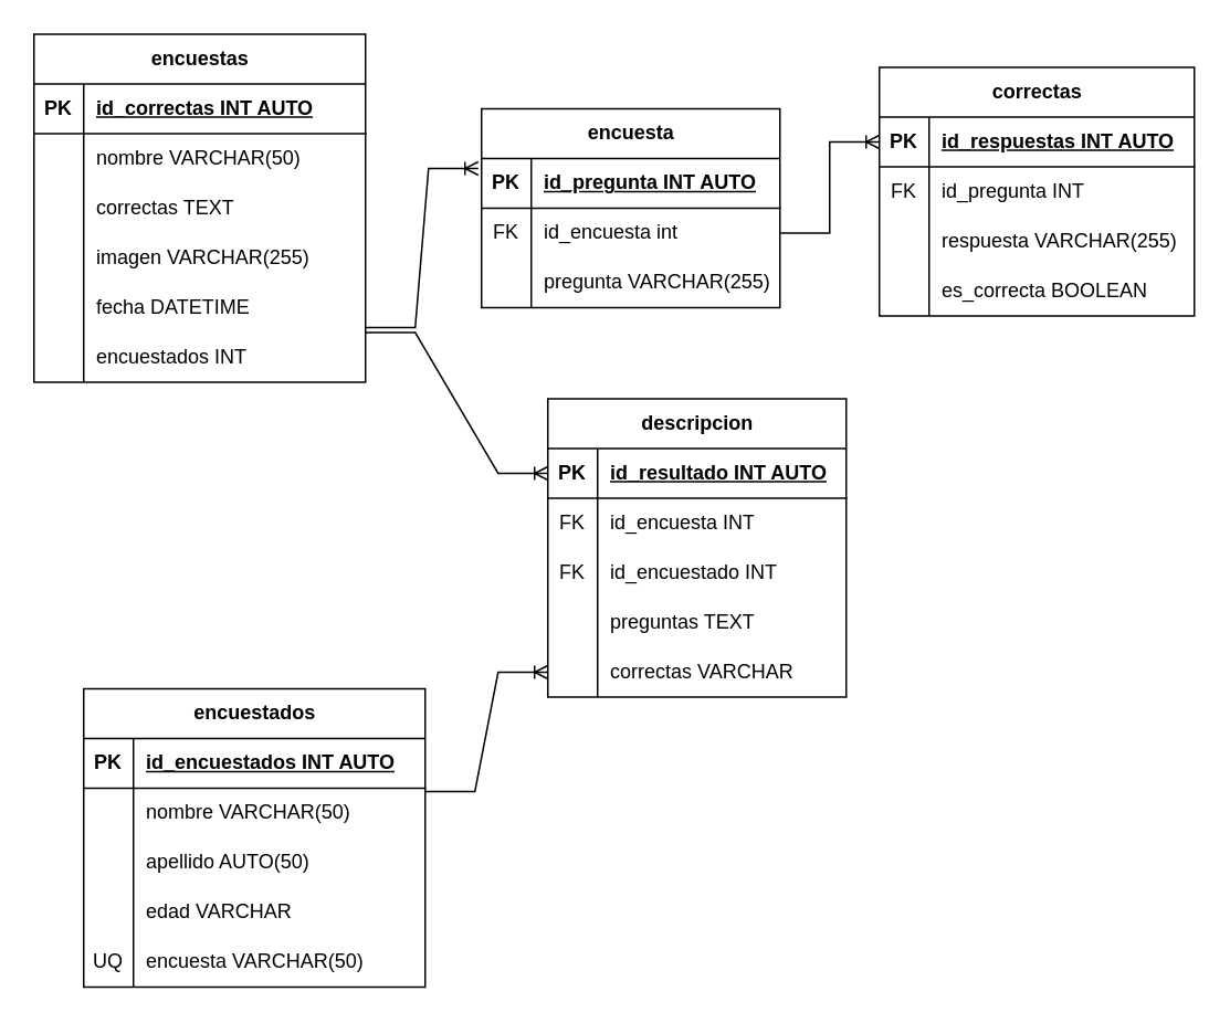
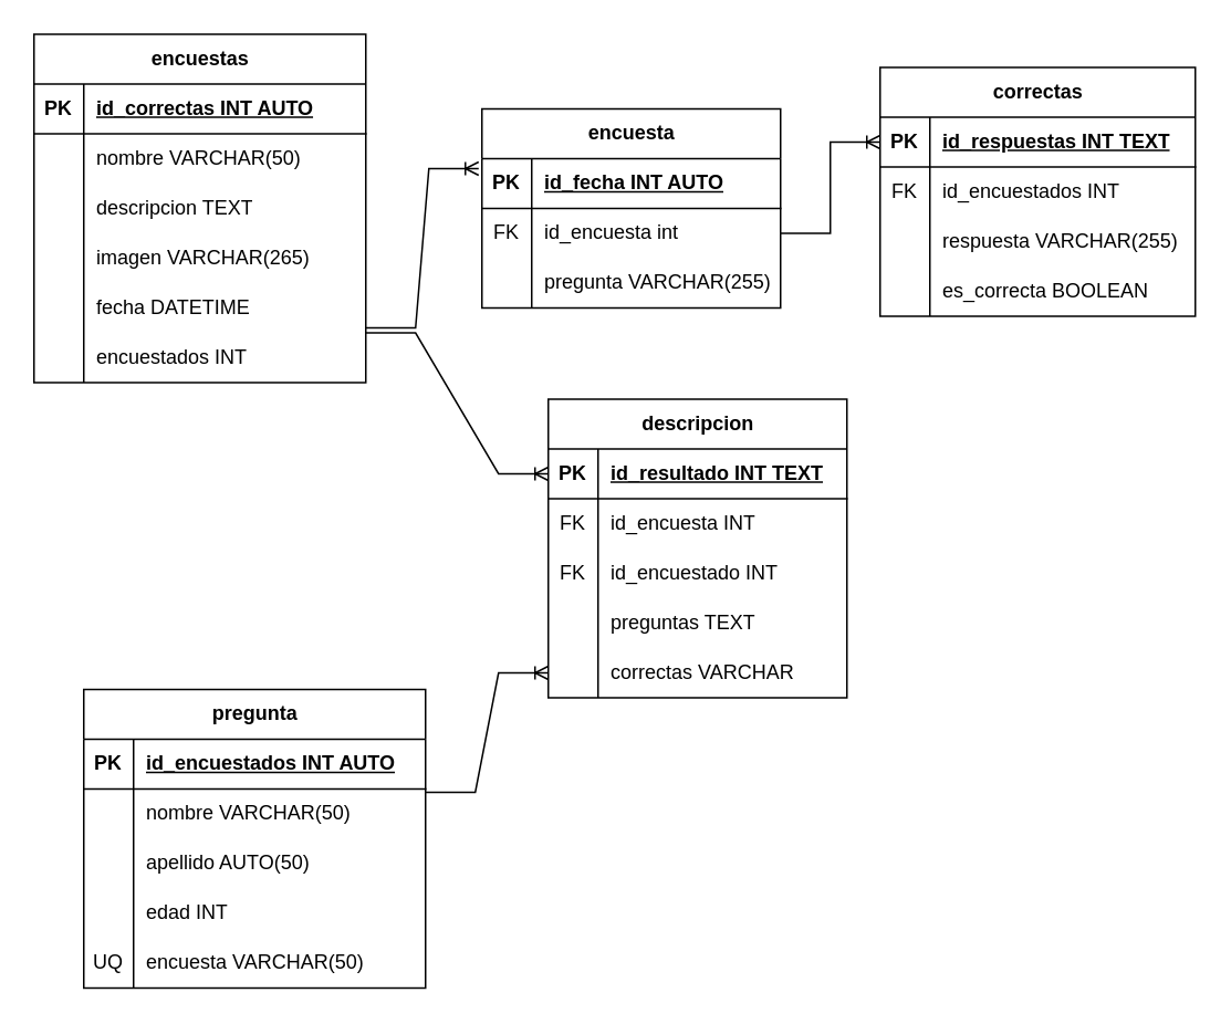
- <mxCell id="34" value="id_respuestas INT AUTO" style="shape=partialRectangle;connectable=0;fillColor=none;top=0;left=0;bottom=0;right=0;align=left;spacingLeft=6;fontStyle=5;overflow=hidden;whiteSpace=wrap;html=1;" vertex="1" parent="32"><mxGeometry x="30" width="160" height="30" as="geometry"><mxRectangle width="160" height="30" as="alternateBounds" /></mxGeometry></mxCell>
+ <mxCell id="34" value="id_respuestas INT TEXT" style="shape=partialRectangle;connectable=0;fillColor=none;top=0;left=0;bottom=0;right=0;align=left;spacingLeft=6;fontStyle=5;overflow=hidden;whiteSpace=wrap;html=1;" vertex="1" parent="32"><mxGeometry x="30" width="160" height="30" as="geometry"><mxRectangle width="160" height="30" as="alternateBounds" /></mxGeometry></mxCell>
- <mxCell id="24" value="id_pregunta INT AUTO" style="shape=partialRectangle;connectable=0;fillColor=none;top=0;left=0;bottom=0;right=0;align=left;spacingLeft=6;fontStyle=5;overflow=hidden;whiteSpace=wrap;html=1;" vertex="1" parent="22"><mxGeometry x="30" width="150" height="30" as="geometry"><mxRectangle width="150" height="30" as="alternateBounds" /></mxGeometry></mxCell>
+ <mxCell id="24" value="id_fecha INT AUTO" style="shape=partialRectangle;connectable=0;fillColor=none;top=0;left=0;bottom=0;right=0;align=left;spacingLeft=6;fontStyle=5;overflow=hidden;whiteSpace=wrap;html=1;" vertex="1" parent="22"><mxGeometry x="30" width="150" height="30" as="geometry"><mxRectangle width="150" height="30" as="alternateBounds" /></mxGeometry></mxCell>
- <mxCell id="37" value="id_pregunta INT" style="shape=partialRectangle;connectable=0;fillColor=none;top=0;left=0;bottom=0;right=0;align=left;spacingLeft=6;overflow=hidden;whiteSpace=wrap;html=1;" vertex="1" parent="35"><mxGeometry x="30" width="160" height="30" as="geometry"><mxRectangle width="160" height="30" as="alternateBounds" /></mxGeometry></mxCell>
+ <mxCell id="37" value="id_encuestados INT" style="shape=partialRectangle;connectable=0;fillColor=none;top=0;left=0;bottom=0;right=0;align=left;spacingLeft=6;overflow=hidden;whiteSpace=wrap;html=1;" vertex="1" parent="35"><mxGeometry x="30" width="160" height="30" as="geometry"><mxRectangle width="160" height="30" as="alternateBounds" /></mxGeometry></mxCell>
- <mxCell id="11" value="correctas TEXT" style="shape=partialRectangle;connectable=0;fillColor=none;top=0;left=0;bottom=0;right=0;align=left;spacingLeft=6;overflow=hidden;whiteSpace=wrap;html=1;" vertex="1" parent="9"><mxGeometry x="30" width="170" height="30" as="geometry"><mxRectangle width="170" height="30" as="alternateBounds" /></mxGeometry></mxCell>
+ <mxCell id="11" value="descripcion TEXT" style="shape=partialRectangle;connectable=0;fillColor=none;top=0;left=0;bottom=0;right=0;align=left;spacingLeft=6;overflow=hidden;whiteSpace=wrap;html=1;" vertex="1" parent="9"><mxGeometry x="30" width="170" height="30" as="geometry"><mxRectangle width="170" height="30" as="alternateBounds" /></mxGeometry></mxCell>
- <mxCell id="14" value="imagen VARCHAR(255)" style="shape=partialRectangle;connectable=0;fillColor=none;top=0;left=0;bottom=0;right=0;align=left;spacingLeft=6;overflow=hidden;whiteSpace=wrap;html=1;" vertex="1" parent="12"><mxGeometry x="30" width="170" height="30" as="geometry"><mxRectangle width="170" height="30" as="alternateBounds" /></mxGeometry></mxCell>
+ <mxCell id="14" value="imagen VARCHAR(265)" style="shape=partialRectangle;connectable=0;fillColor=none;top=0;left=0;bottom=0;right=0;align=left;spacingLeft=6;overflow=hidden;whiteSpace=wrap;html=1;" vertex="1" parent="12"><mxGeometry x="30" width="170" height="30" as="geometry"><mxRectangle width="170" height="30" as="alternateBounds" /></mxGeometry></mxCell>
- <mxCell id="63" value="id_resultado INT AUTO" style="shape=partialRectangle;connectable=0;fillColor=none;top=0;left=0;bottom=0;right=0;align=left;spacingLeft=6;fontStyle=5;overflow=hidden;whiteSpace=wrap;html=1;" vertex="1" parent="61"><mxGeometry x="30" width="150" height="30" as="geometry"><mxRectangle width="150" height="30" as="alternateBounds" /></mxGeometry></mxCell>
+ <mxCell id="63" value="id_resultado INT TEXT" style="shape=partialRectangle;connectable=0;fillColor=none;top=0;left=0;bottom=0;right=0;align=left;spacingLeft=6;fontStyle=5;overflow=hidden;whiteSpace=wrap;html=1;" vertex="1" parent="61"><mxGeometry x="30" width="150" height="30" as="geometry"><mxRectangle width="150" height="30" as="alternateBounds" /></mxGeometry></mxCell>
- <mxCell id="44" value="encuestados" style="shape=table;startSize=30;container=1;collapsible=1;childLayout=tableLayout;fixedRows=1;rowLines=0;fontStyle=1;align=center;resizeLast=1;html=1;" vertex="1" parent="1"><mxGeometry x="50" y="415" width="206" height="180" as="geometry" /></mxCell>
+ <mxCell id="44" value="pregunta" style="shape=table;startSize=30;container=1;collapsible=1;childLayout=tableLayout;fixedRows=1;rowLines=0;fontStyle=1;align=center;resizeLast=1;html=1;" vertex="1" parent="1"><mxGeometry x="50" y="415" width="206" height="180" as="geometry" /></mxCell>
- <mxCell id="56" value="edad VARCHAR" style="shape=partialRectangle;connectable=0;fillColor=none;top=0;left=0;bottom=0;right=0;align=left;spacingLeft=6;overflow=hidden;whiteSpace=wrap;html=1;" vertex="1" parent="54"><mxGeometry x="30" width="176" height="30" as="geometry"><mxRectangle width="176" height="30" as="alternateBounds" /></mxGeometry></mxCell>
+ <mxCell id="56" value="edad INT" style="shape=partialRectangle;connectable=0;fillColor=none;top=0;left=0;bottom=0;right=0;align=left;spacingLeft=6;overflow=hidden;whiteSpace=wrap;html=1;" vertex="1" parent="54"><mxGeometry x="30" width="176" height="30" as="geometry"><mxRectangle width="176" height="30" as="alternateBounds" /></mxGeometry></mxCell>
